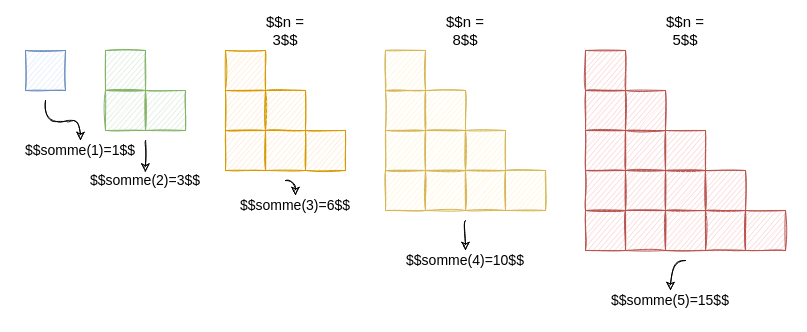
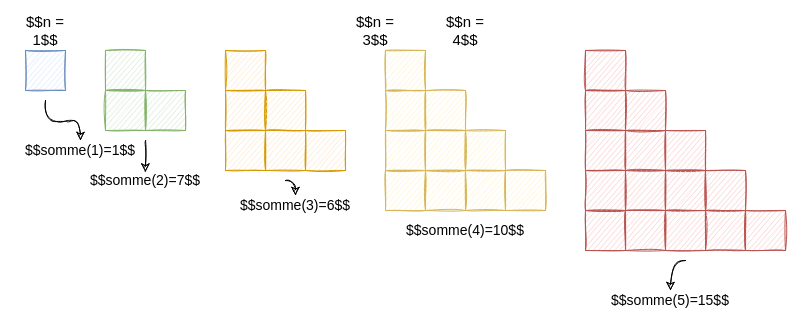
+ <mxCell id="42" value="$$n = 1$$" style="text;html=1;strokeColor=none;fillColor=none;align=center;verticalAlign=middle;whiteSpace=wrap;fontSize=15;sketch=1;" parent="1" vertex="1"><mxGeometry x="25" y="20" width="40" height="20" as="geometry" /></mxCell>
- <mxCell id="43" value="$$n = 3$$" style="text;html=1;strokeColor=none;fillColor=none;align=center;verticalAlign=middle;whiteSpace=wrap;fontSize=15;sketch=1;" parent="1" vertex="1"><mxGeometry x="265" y="20" width="40" height="20" as="geometry" /></mxCell>
+ <mxCell id="43" value="$$n = 3$$" style="text;html=1;strokeColor=none;fillColor=none;align=center;verticalAlign=middle;whiteSpace=wrap;fontSize=15;sketch=1;" parent="1" vertex="1"><mxGeometry x="355" y="20" width="40" height="20" as="geometry" /></mxCell>
- <mxCell id="44" value="$$n = 8$$" style="text;html=1;strokeColor=none;fillColor=none;align=center;verticalAlign=middle;whiteSpace=wrap;fontSize=15;sketch=1;" parent="1" vertex="1"><mxGeometry x="445" y="20" width="40" height="20" as="geometry" /></mxCell>
+ <mxCell id="44" value="$$n = 4$$" style="text;html=1;strokeColor=none;fillColor=none;align=center;verticalAlign=middle;whiteSpace=wrap;fontSize=15;sketch=1;" parent="1" vertex="1"><mxGeometry x="445" y="20" width="40" height="20" as="geometry" /></mxCell>
- <mxCell id="45" value="$$n = 5$$" style="text;html=1;strokeColor=none;fillColor=none;align=center;verticalAlign=middle;whiteSpace=wrap;fontSize=15;sketch=1;" parent="1" vertex="1"><mxGeometry x="665" y="20" width="40" height="20" as="geometry" /></mxCell>
- <mxCell id="51" value="$$somme(2)=3$$" style="text;html=1;strokeColor=none;fillColor=none;align=center;verticalAlign=middle;whiteSpace=wrap;labelBorderColor=none;fontSize=14;sketch=1;" parent="1" vertex="1"><mxGeometry x="85" y="170" width="120" height="20" as="geometry" /></mxCell>
+ <mxCell id="51" value="$$somme(2)=7$$" style="text;html=1;strokeColor=none;fillColor=none;align=center;verticalAlign=middle;whiteSpace=wrap;labelBorderColor=none;fontSize=14;sketch=1;" parent="1" vertex="1"><mxGeometry x="85" y="170" width="120" height="20" as="geometry" /></mxCell>
- <mxCell id="47" value="$$somme(4)=10$$" style="text;html=1;strokeColor=none;fillColor=none;align=center;verticalAlign=middle;whiteSpace=wrap;labelBorderColor=none;fontSize=14;sketch=1;" parent="1" vertex="1"><mxGeometry x="405" y="250" width="120" height="20" as="geometry" /></mxCell>
+ <mxCell id="47" value="$$somme(4)=10$$" style="text;html=1;strokeColor=none;fillColor=none;align=center;verticalAlign=middle;whiteSpace=wrap;labelBorderColor=none;fontSize=14;sketch=1;" parent="1" vertex="1"><mxGeometry x="405" y="220" width="120" height="20" as="geometry" /></mxCell>
